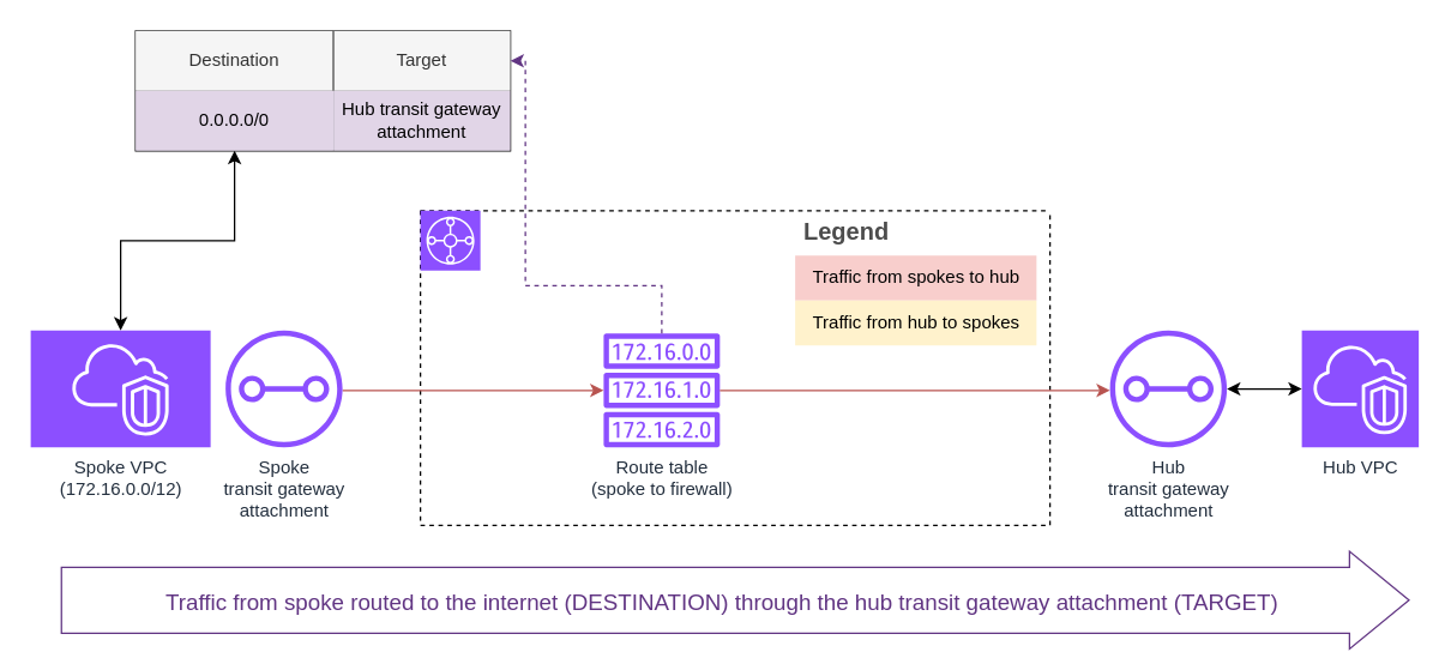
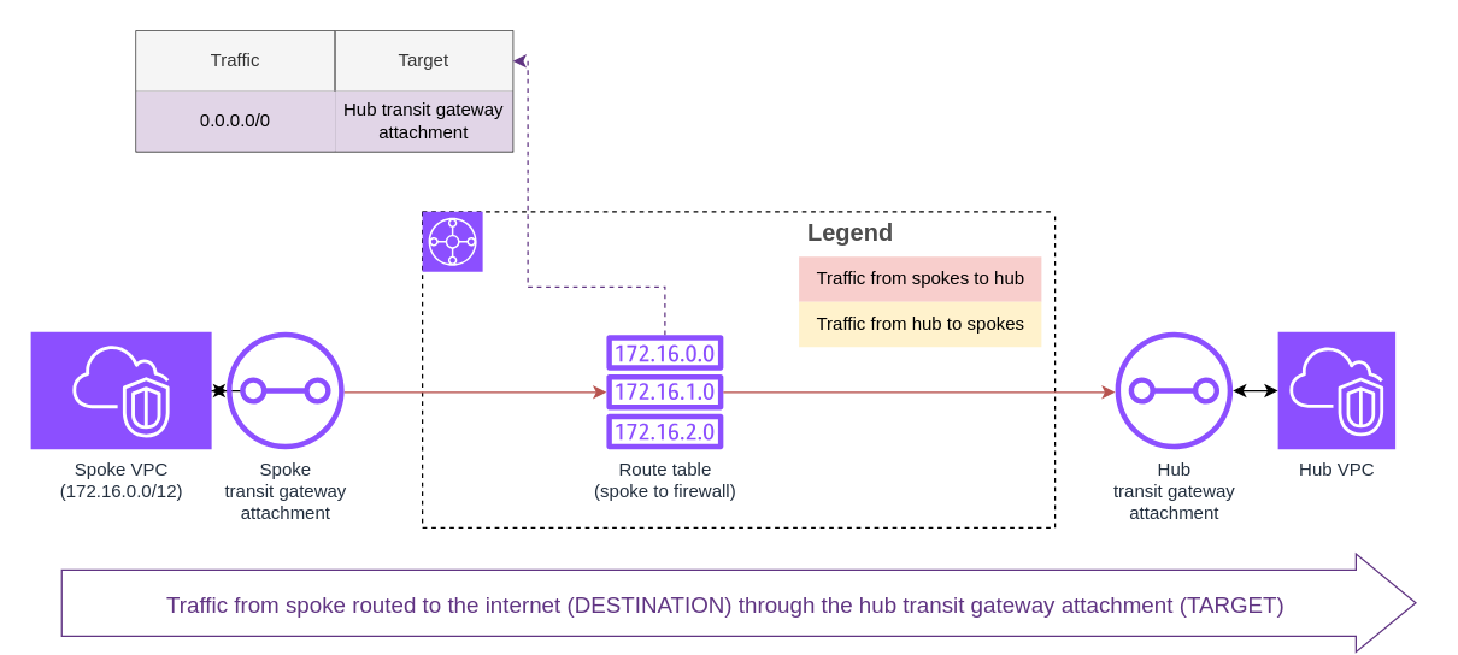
- <mxCell id="15" value="Destination" style="shape=partialRectangle;html=1;whiteSpace=wrap;connectable=0;strokeColor=#666666;overflow=hidden;fillColor=#f5f5f5;top=0;left=0;bottom=0;right=1;pointerEvents=1;align=center;fontColor=#333333;" parent="14" vertex="1"><mxGeometry width="132" height="40" as="geometry"><mxRectangle width="132" height="40" as="alternateBounds" /></mxGeometry></mxCell>
+ <mxCell id="15" value="Traffic" style="shape=partialRectangle;html=1;whiteSpace=wrap;connectable=0;strokeColor=#666666;overflow=hidden;fillColor=#f5f5f5;top=0;left=0;bottom=0;right=1;pointerEvents=1;align=center;fontColor=#333333;" parent="14" vertex="1"><mxGeometry width="132" height="40" as="geometry"><mxRectangle width="132" height="40" as="alternateBounds" /></mxGeometry></mxCell>
- <mxCell id="11" style="edgeStyle=orthogonalEdgeStyle;rounded=0;orthogonalLoop=1;jettySize=auto;html=1;startArrow=classic;startFill=1;" parent="1" source="12" target="18" edge="1"><mxGeometry relative="1" as="geometry" /></mxCell>
+ <mxCell id="11" style="edgeStyle=orthogonalEdgeStyle;rounded=0;orthogonalLoop=1;jettySize=auto;html=1;startArrow=classic;startFill=1;" parent="1" source="12" target="23" edge="1"><mxGeometry relative="1" as="geometry" /></mxCell>
- <mxCell id="10" value="Hub VPC" style="sketch=0;points=[[0,0,0],[0.25,0,0],[0.5,0,0],[0.75,0,0],[1,0,0],[0,1,0],[0.25,1,0],[0.5,1,0],[0.75,1,0],[1,1,0],[0,0.25,0],[0,0.5,0],[0,0.75,0],[1,0.25,0],[1,0.5,0],[1,0.75,0]];outlineConnect=0;fontColor=#232F3E;fillColor=#8C4FFF;strokeColor=#ffffff;dashed=0;verticalLabelPosition=bottom;verticalAlign=top;align=center;html=1;fontSize=12;fontStyle=0;aspect=fixed;shape=mxgraph.aws4.resourceIcon;resIcon=mxgraph.aws4.vpc;" parent="1" vertex="1"><mxGeometry x="868" y="220" width="78" height="78" as="geometry" /></mxCell>
+ <mxCell id="10" value="Hub VPC" style="sketch=0;points=[[0,0,0],[0.25,0,0],[0.5,0,0],[0.75,0,0],[1,0,0],[0,1,0],[0.25,1,0],[0.5,1,0],[0.75,1,0],[1,1,0],[0,0.25,0],[0,0.5,0],[0,0.75,0],[1,0.25,0],[1,0.5,0],[1,0.75,0]];outlineConnect=0;fontColor=#232F3E;fillColor=#8C4FFF;strokeColor=#ffffff;dashed=0;verticalLabelPosition=bottom;verticalAlign=top;align=center;html=1;fontSize=12;fontStyle=0;aspect=fixed;shape=mxgraph.aws4.resourceIcon;resIcon=mxgraph.aws4.vpc;" parent="1" vertex="1"><mxGeometry x="848" y="220" width="78" height="78" as="geometry" /></mxCell>
